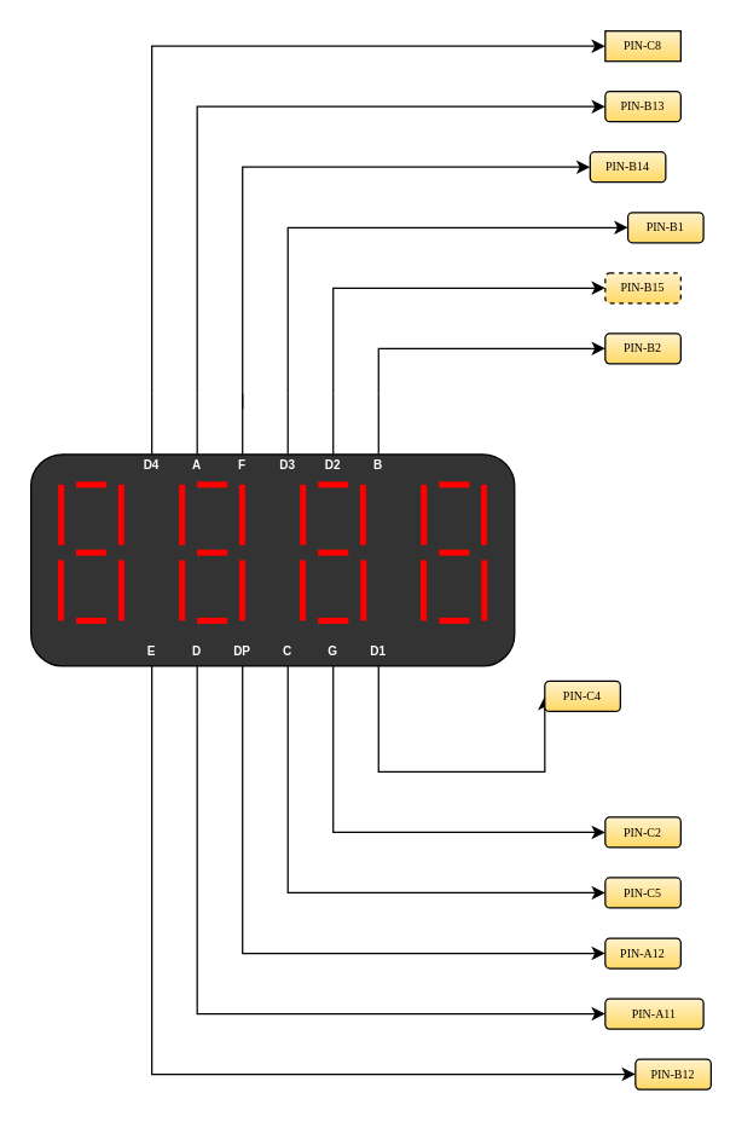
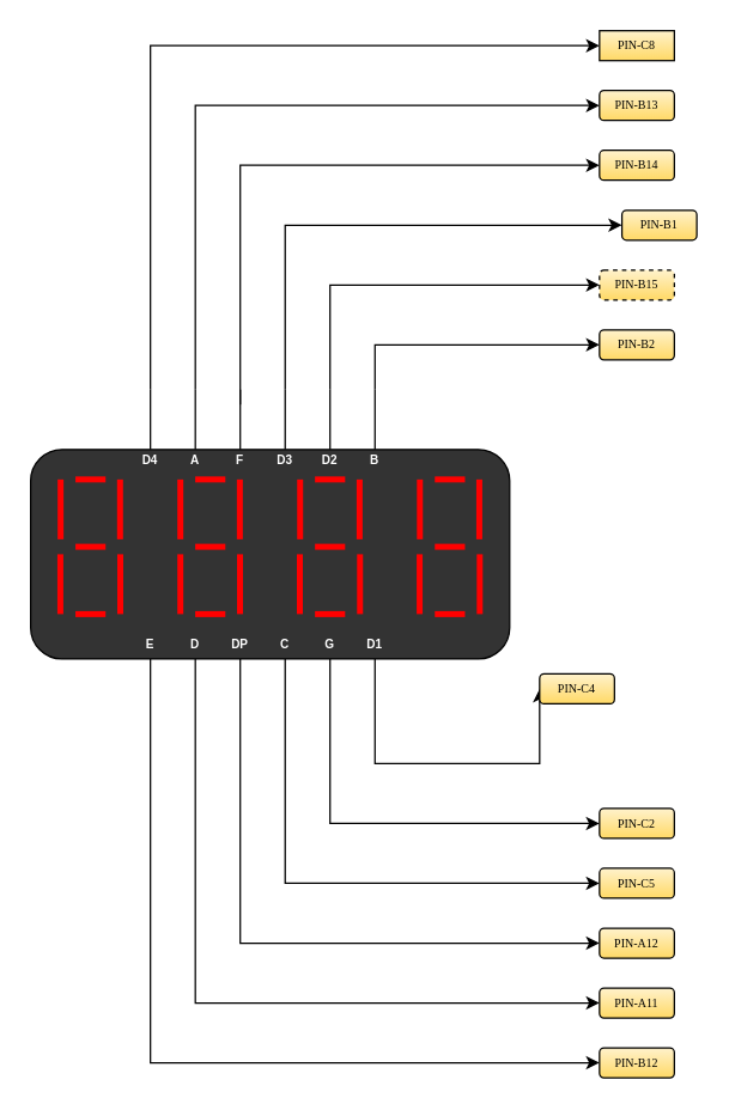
- <mxCell id="72" value="&lt;font face=&quot;Comic Sans MS&quot;&gt;&lt;span style=&quot;font-size: 8px&quot;&gt;PIN-B14&lt;/span&gt;&lt;/font&gt;" style="rounded=1;whiteSpace=wrap;html=1;strokeWidth=1;fontSize=5;fillColor=#fff2cc;gradientColor=#ffd966;" vertex="1" parent="1"><mxGeometry x="390" y="100" width="50" height="20" as="geometry" /></mxCell>
+ <mxCell id="72" value="&lt;font face=&quot;Comic Sans MS&quot;&gt;&lt;span style=&quot;font-size: 8px&quot;&gt;PIN-B14&lt;/span&gt;&lt;/font&gt;" style="rounded=1;whiteSpace=wrap;html=1;strokeWidth=1;fontSize=5;fillColor=#fff2cc;gradientColor=#ffd966;" vertex="1" parent="1"><mxGeometry x="400" y="100" width="50" height="20" as="geometry" /></mxCell>
- <mxCell id="64" value="&lt;font face=&quot;Comic Sans MS&quot;&gt;&lt;span style=&quot;font-size: 8px&quot;&gt;PIN-A11&lt;/span&gt;&lt;/font&gt;" style="rounded=1;whiteSpace=wrap;html=1;strokeWidth=1;fontSize=5;fillColor=#fff2cc;gradientColor=#ffd966;" vertex="1" parent="1"><mxGeometry x="400" y="660" width="65" height="20" as="geometry" /></mxCell>
+ <mxCell id="64" value="&lt;font face=&quot;Comic Sans MS&quot;&gt;&lt;span style=&quot;font-size: 8px&quot;&gt;PIN-A11&lt;/span&gt;&lt;/font&gt;" style="rounded=1;whiteSpace=wrap;html=1;strokeWidth=1;fontSize=5;fillColor=#fff2cc;gradientColor=#ffd966;" vertex="1" parent="1"><mxGeometry x="400" y="660" width="50" height="20" as="geometry" /></mxCell>
- <mxCell id="66" value="&lt;font face=&quot;Comic Sans MS&quot;&gt;&lt;span style=&quot;font-size: 8px&quot;&gt;PIN-B12&lt;/span&gt;&lt;/font&gt;" style="rounded=1;whiteSpace=wrap;html=1;strokeWidth=1;fontSize=5;fillColor=#fff2cc;gradientColor=#ffd966;" vertex="1" parent="1"><mxGeometry x="420" y="700" width="50" height="20" as="geometry" /></mxCell>
+ <mxCell id="66" value="&lt;font face=&quot;Comic Sans MS&quot;&gt;&lt;span style=&quot;font-size: 8px&quot;&gt;PIN-B12&lt;/span&gt;&lt;/font&gt;" style="rounded=1;whiteSpace=wrap;html=1;strokeWidth=1;fontSize=5;fillColor=#fff2cc;gradientColor=#ffd966;" vertex="1" parent="1"><mxGeometry x="400" y="700" width="50" height="20" as="geometry" /></mxCell>
